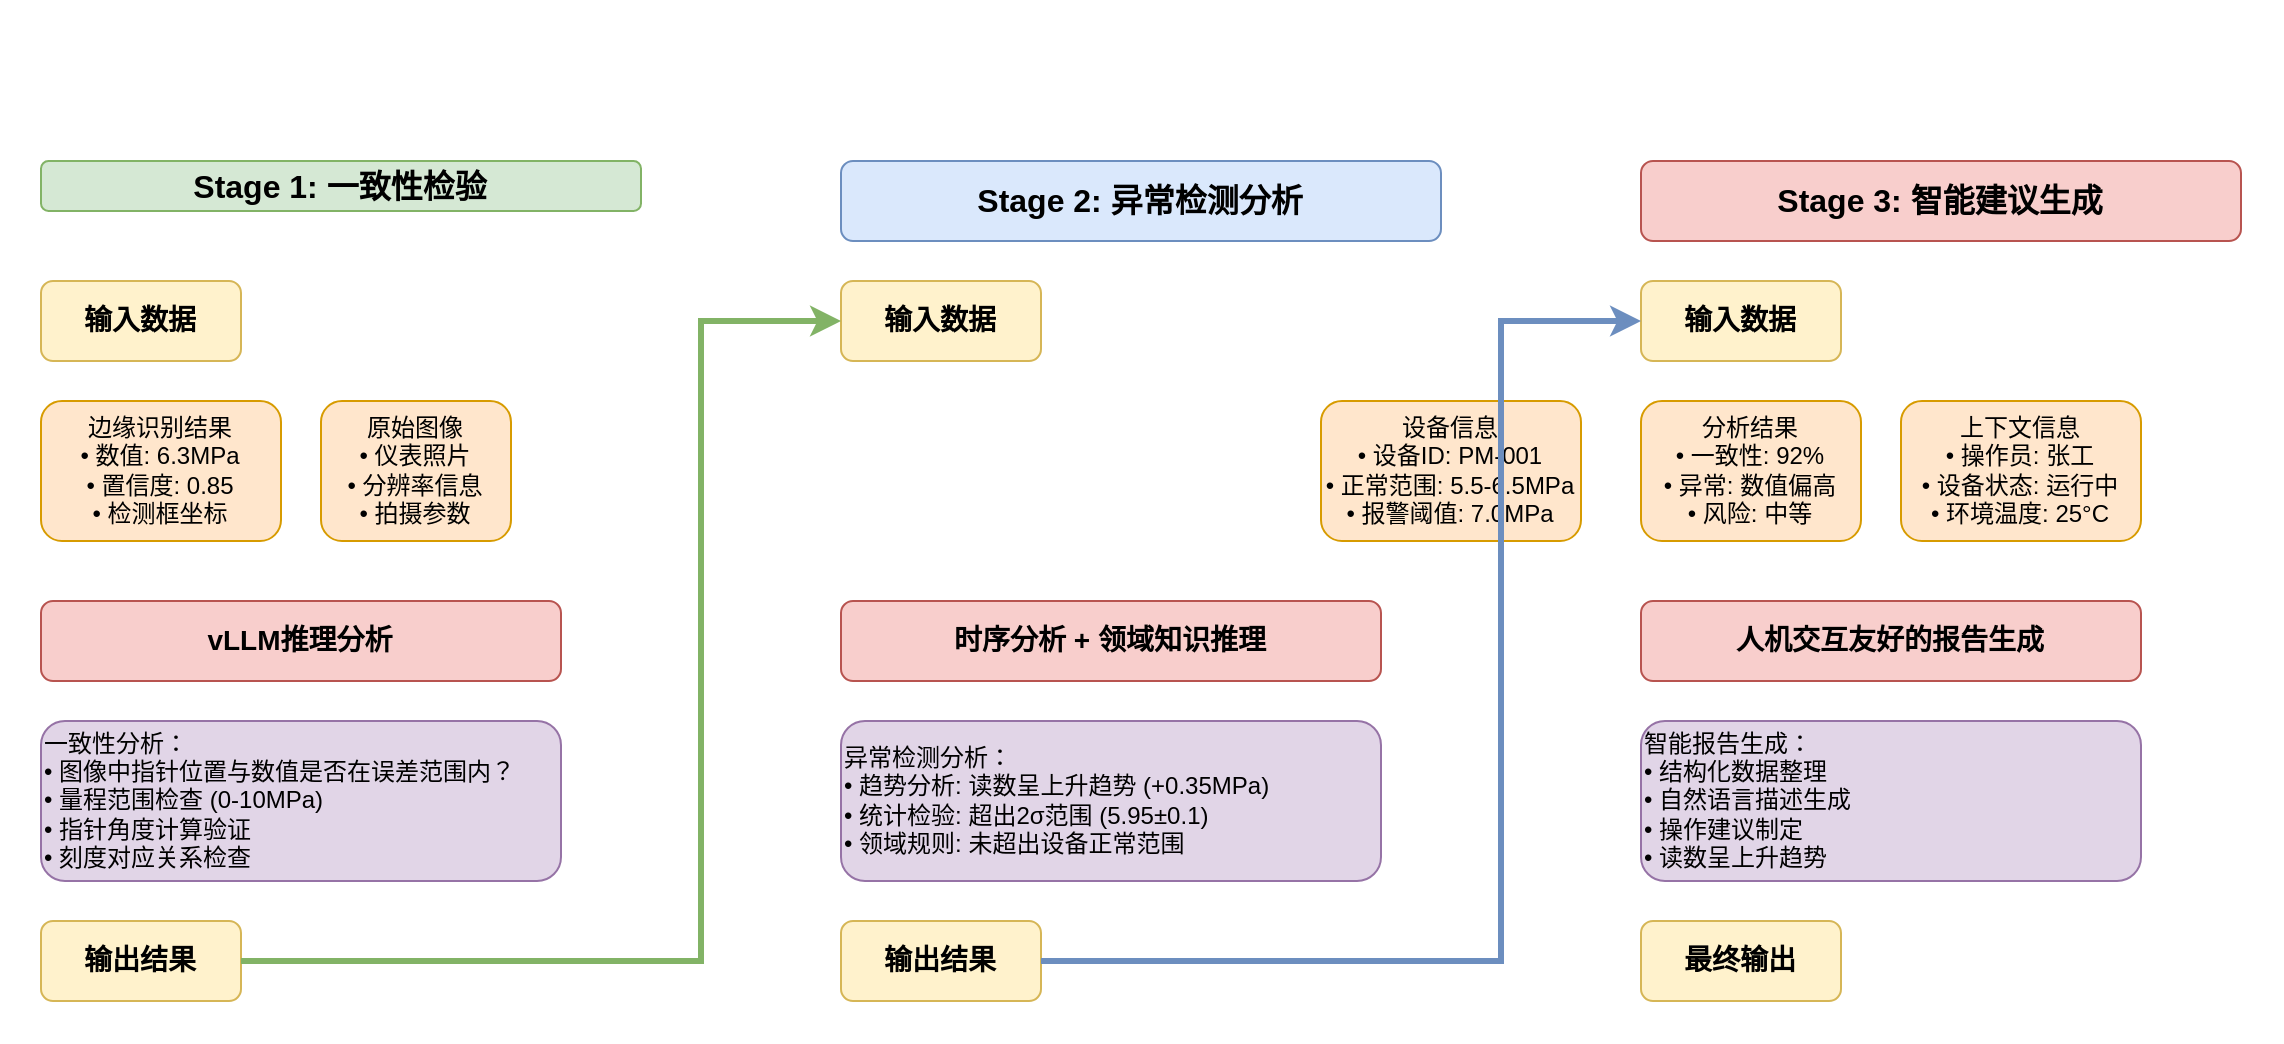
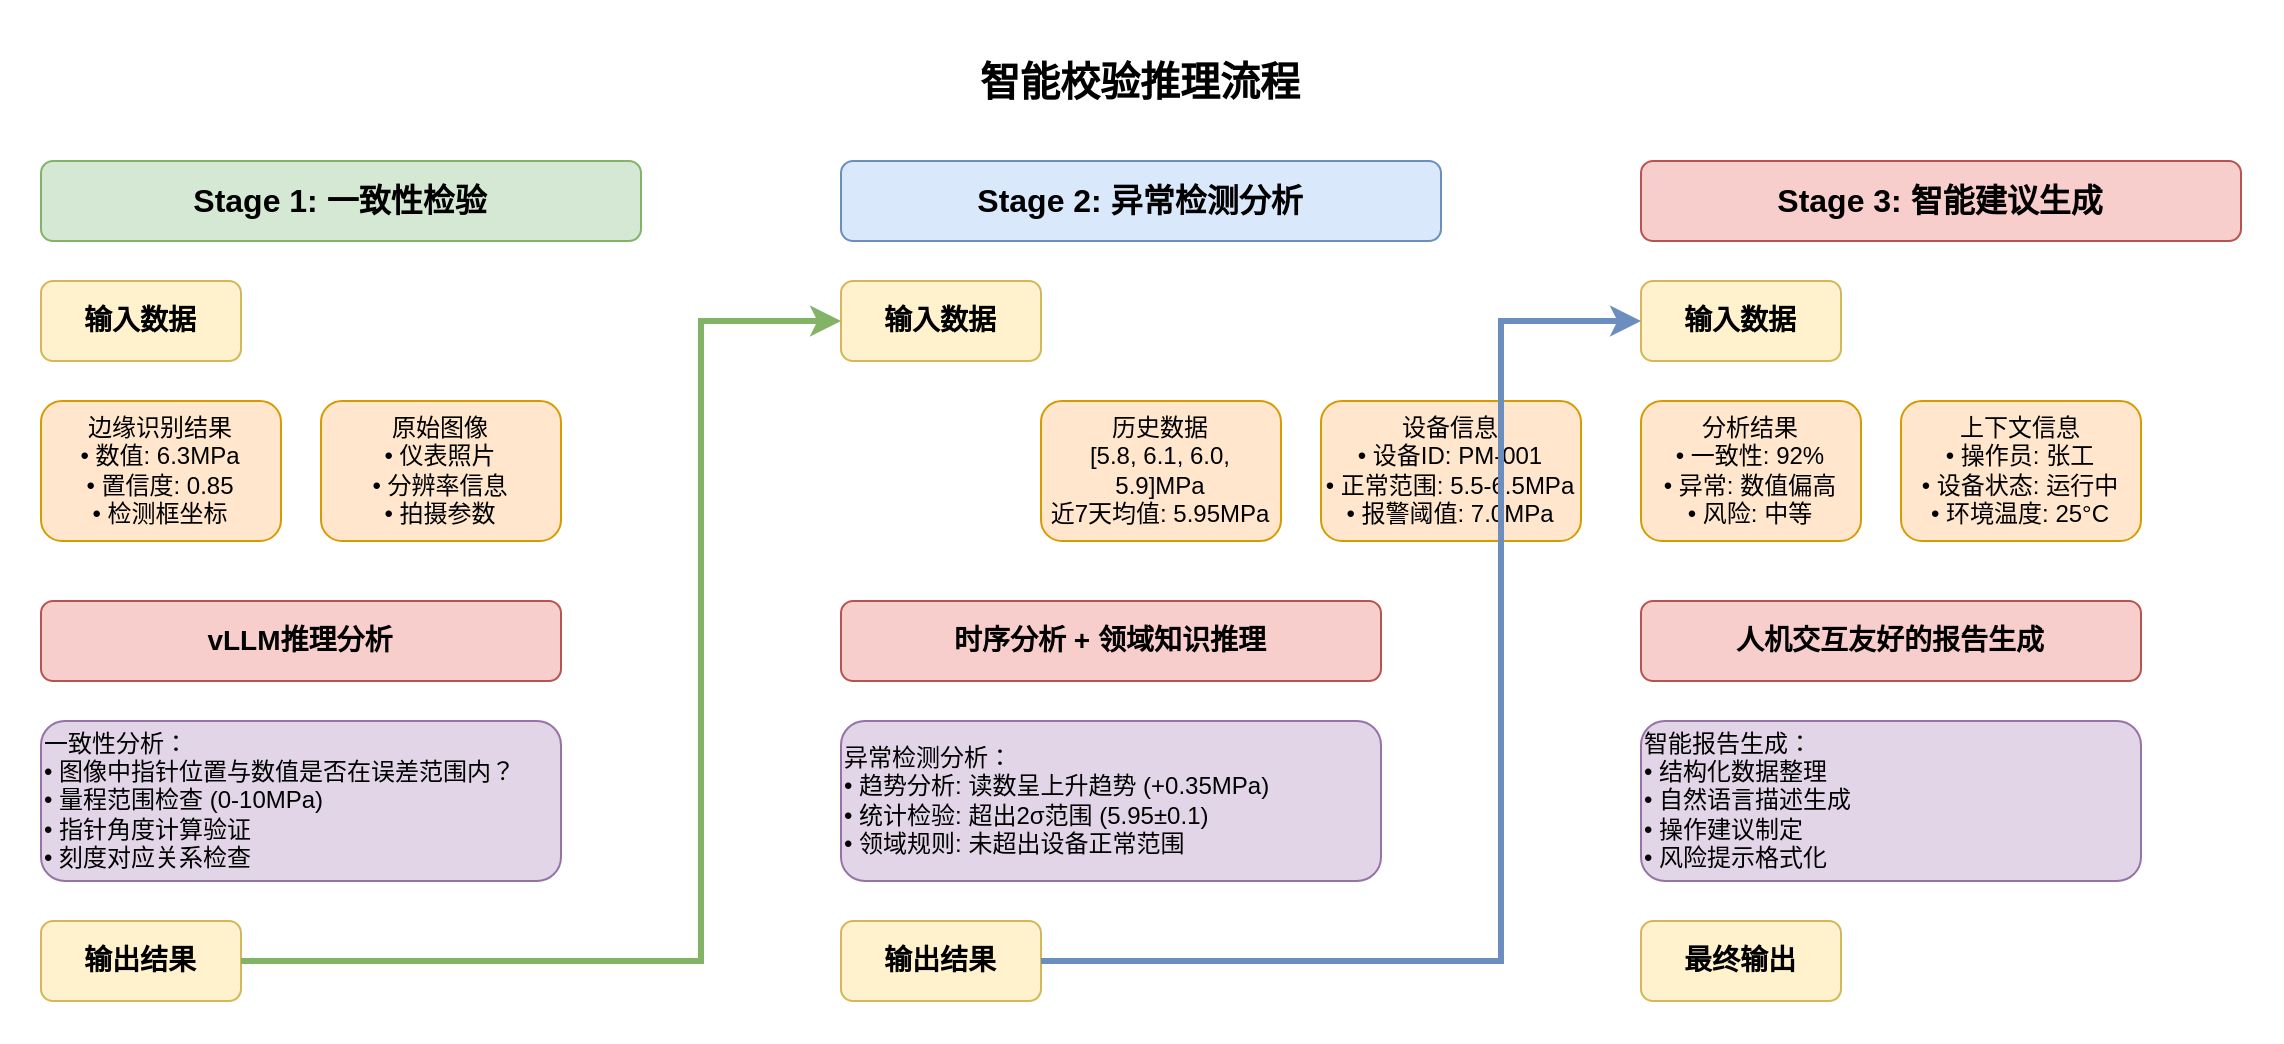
+ <mxCell id="2" value="智能校验推理流程" style="text;html=1;strokeColor=none;fillColor=none;align=center;verticalAlign=middle;whiteSpace=wrap;rounded=0;fontSize=20;fontStyle=1;" parent="1" vertex="1"><mxGeometry x="470" y="20" width="200" height="40" as="geometry" /></mxCell>
- <mxCell id="3" value="Stage 1: 一致性检验" style="rounded=1;whiteSpace=wrap;html=1;fillColor=#d5e8d4;strokeColor=#82b366;fontSize=16;fontStyle=1;" parent="1" vertex="1"><mxGeometry x="20" y="80" width="300" height="25" as="geometry" /></mxCell>
+ <mxCell id="3" value="Stage 1: 一致性检验" style="rounded=1;whiteSpace=wrap;html=1;fillColor=#d5e8d4;strokeColor=#82b366;fontSize=16;fontStyle=1;" parent="1" vertex="1"><mxGeometry x="20" y="80" width="300" height="40" as="geometry" /></mxCell>
- <mxCell id="6" value="原始图像&#10;• 仪表照片&#10;• 分辨率信息&#10;• 拍摄参数" style="rounded=1;whiteSpace=wrap;html=1;fillColor=#ffe6cc;strokeColor=#d79b00;" parent="1" vertex="1"><mxGeometry x="160" y="200" width="95" height="70" as="geometry" /></mxCell>
+ <mxCell id="6" value="原始图像&#10;• 仪表照片&#10;• 分辨率信息&#10;• 拍摄参数" style="rounded=1;whiteSpace=wrap;html=1;fillColor=#ffe6cc;strokeColor=#d79b00;" parent="1" vertex="1"><mxGeometry x="160" y="200" width="120" height="70" as="geometry" /></mxCell>
+ <mxCell id="12" value="历史数据&#10;[5.8, 6.1, 6.0, 5.9]MPa&#10;近7天均值: 5.95MPa" style="rounded=1;whiteSpace=wrap;html=1;fillColor=#ffe6cc;strokeColor=#d79b00;" parent="1" vertex="1"><mxGeometry x="520" y="200" width="120" height="70" as="geometry" /></mxCell>
- <mxCell id="22" value="智能报告生成：&#10;• 结构化数据整理&#10;• 自然语言描述生成&#10;• 操作建议制定&#10;• 读数呈上升趋势" style="rounded=1;whiteSpace=wrap;html=1;fillColor=#e1d5e7;strokeColor=#9673a6;align=left;" parent="1" vertex="1"><mxGeometry x="820" y="360" width="250" height="80" as="geometry" /></mxCell>
+ <mxCell id="22" value="智能报告生成：&#10;• 结构化数据整理&#10;• 自然语言描述生成&#10;• 操作建议制定&#10;• 风险提示格式化" style="rounded=1;whiteSpace=wrap;html=1;fillColor=#e1d5e7;strokeColor=#9673a6;align=left;" parent="1" vertex="1"><mxGeometry x="820" y="360" width="250" height="80" as="geometry" /></mxCell>
